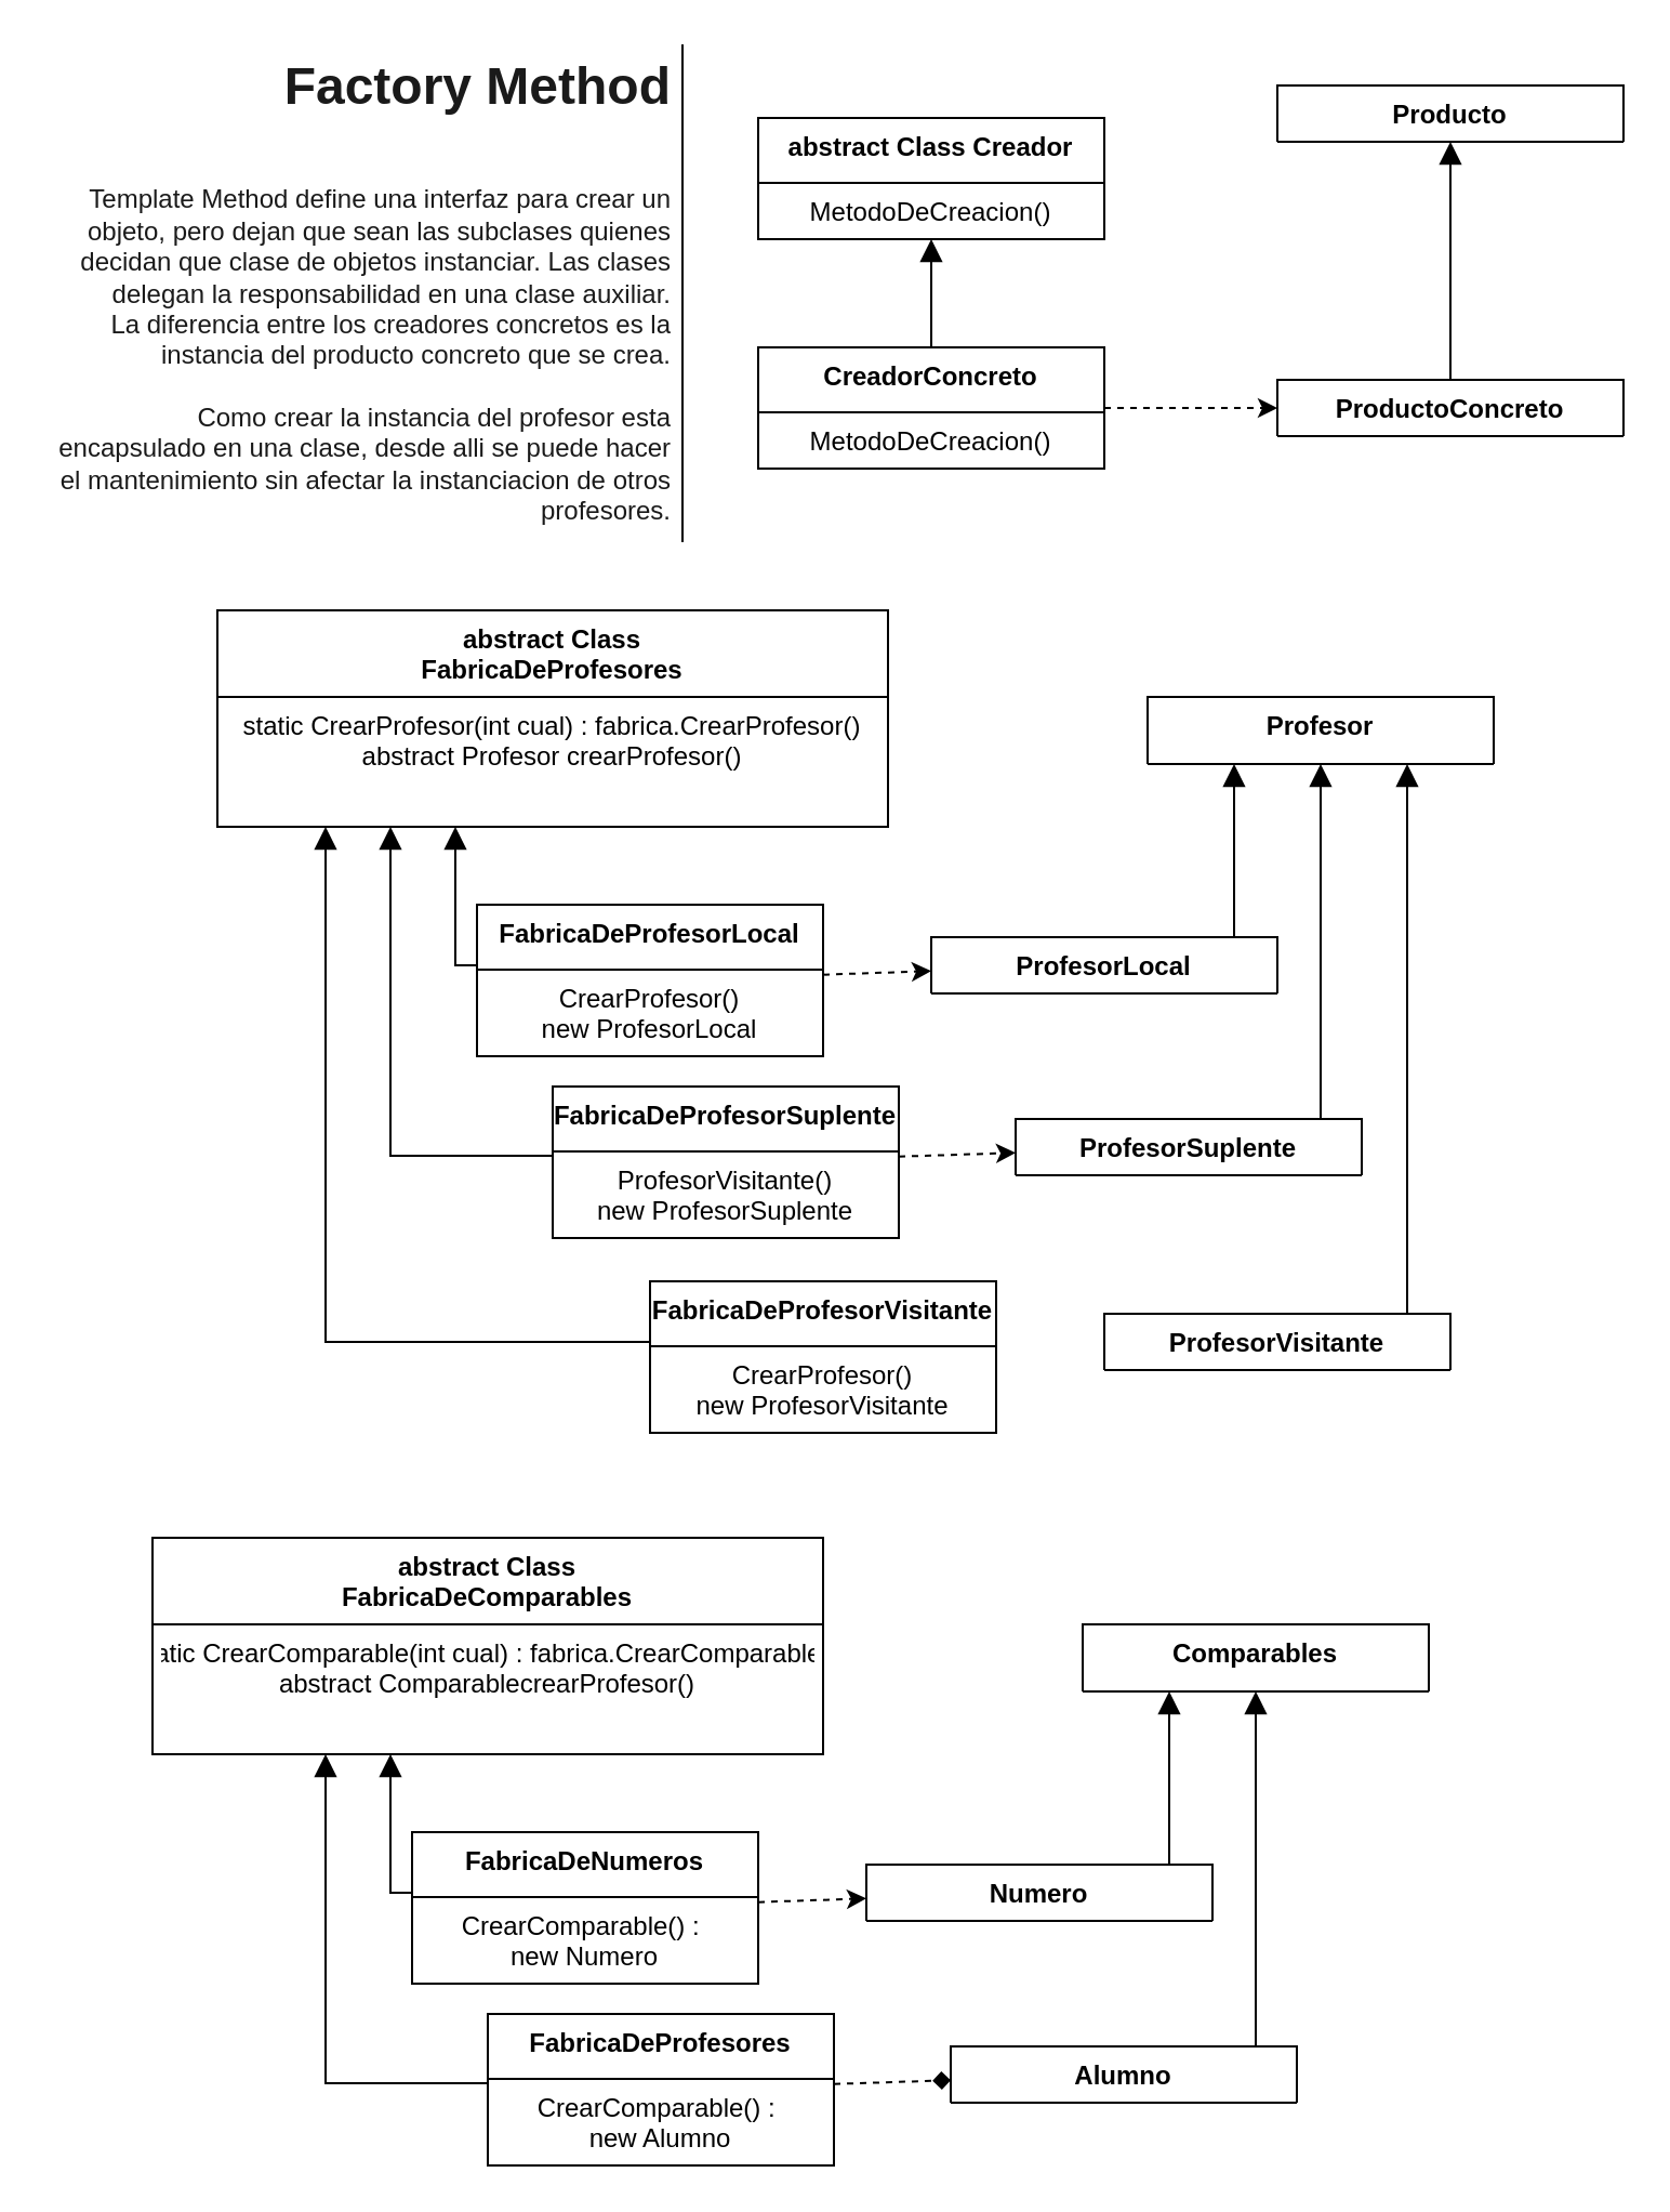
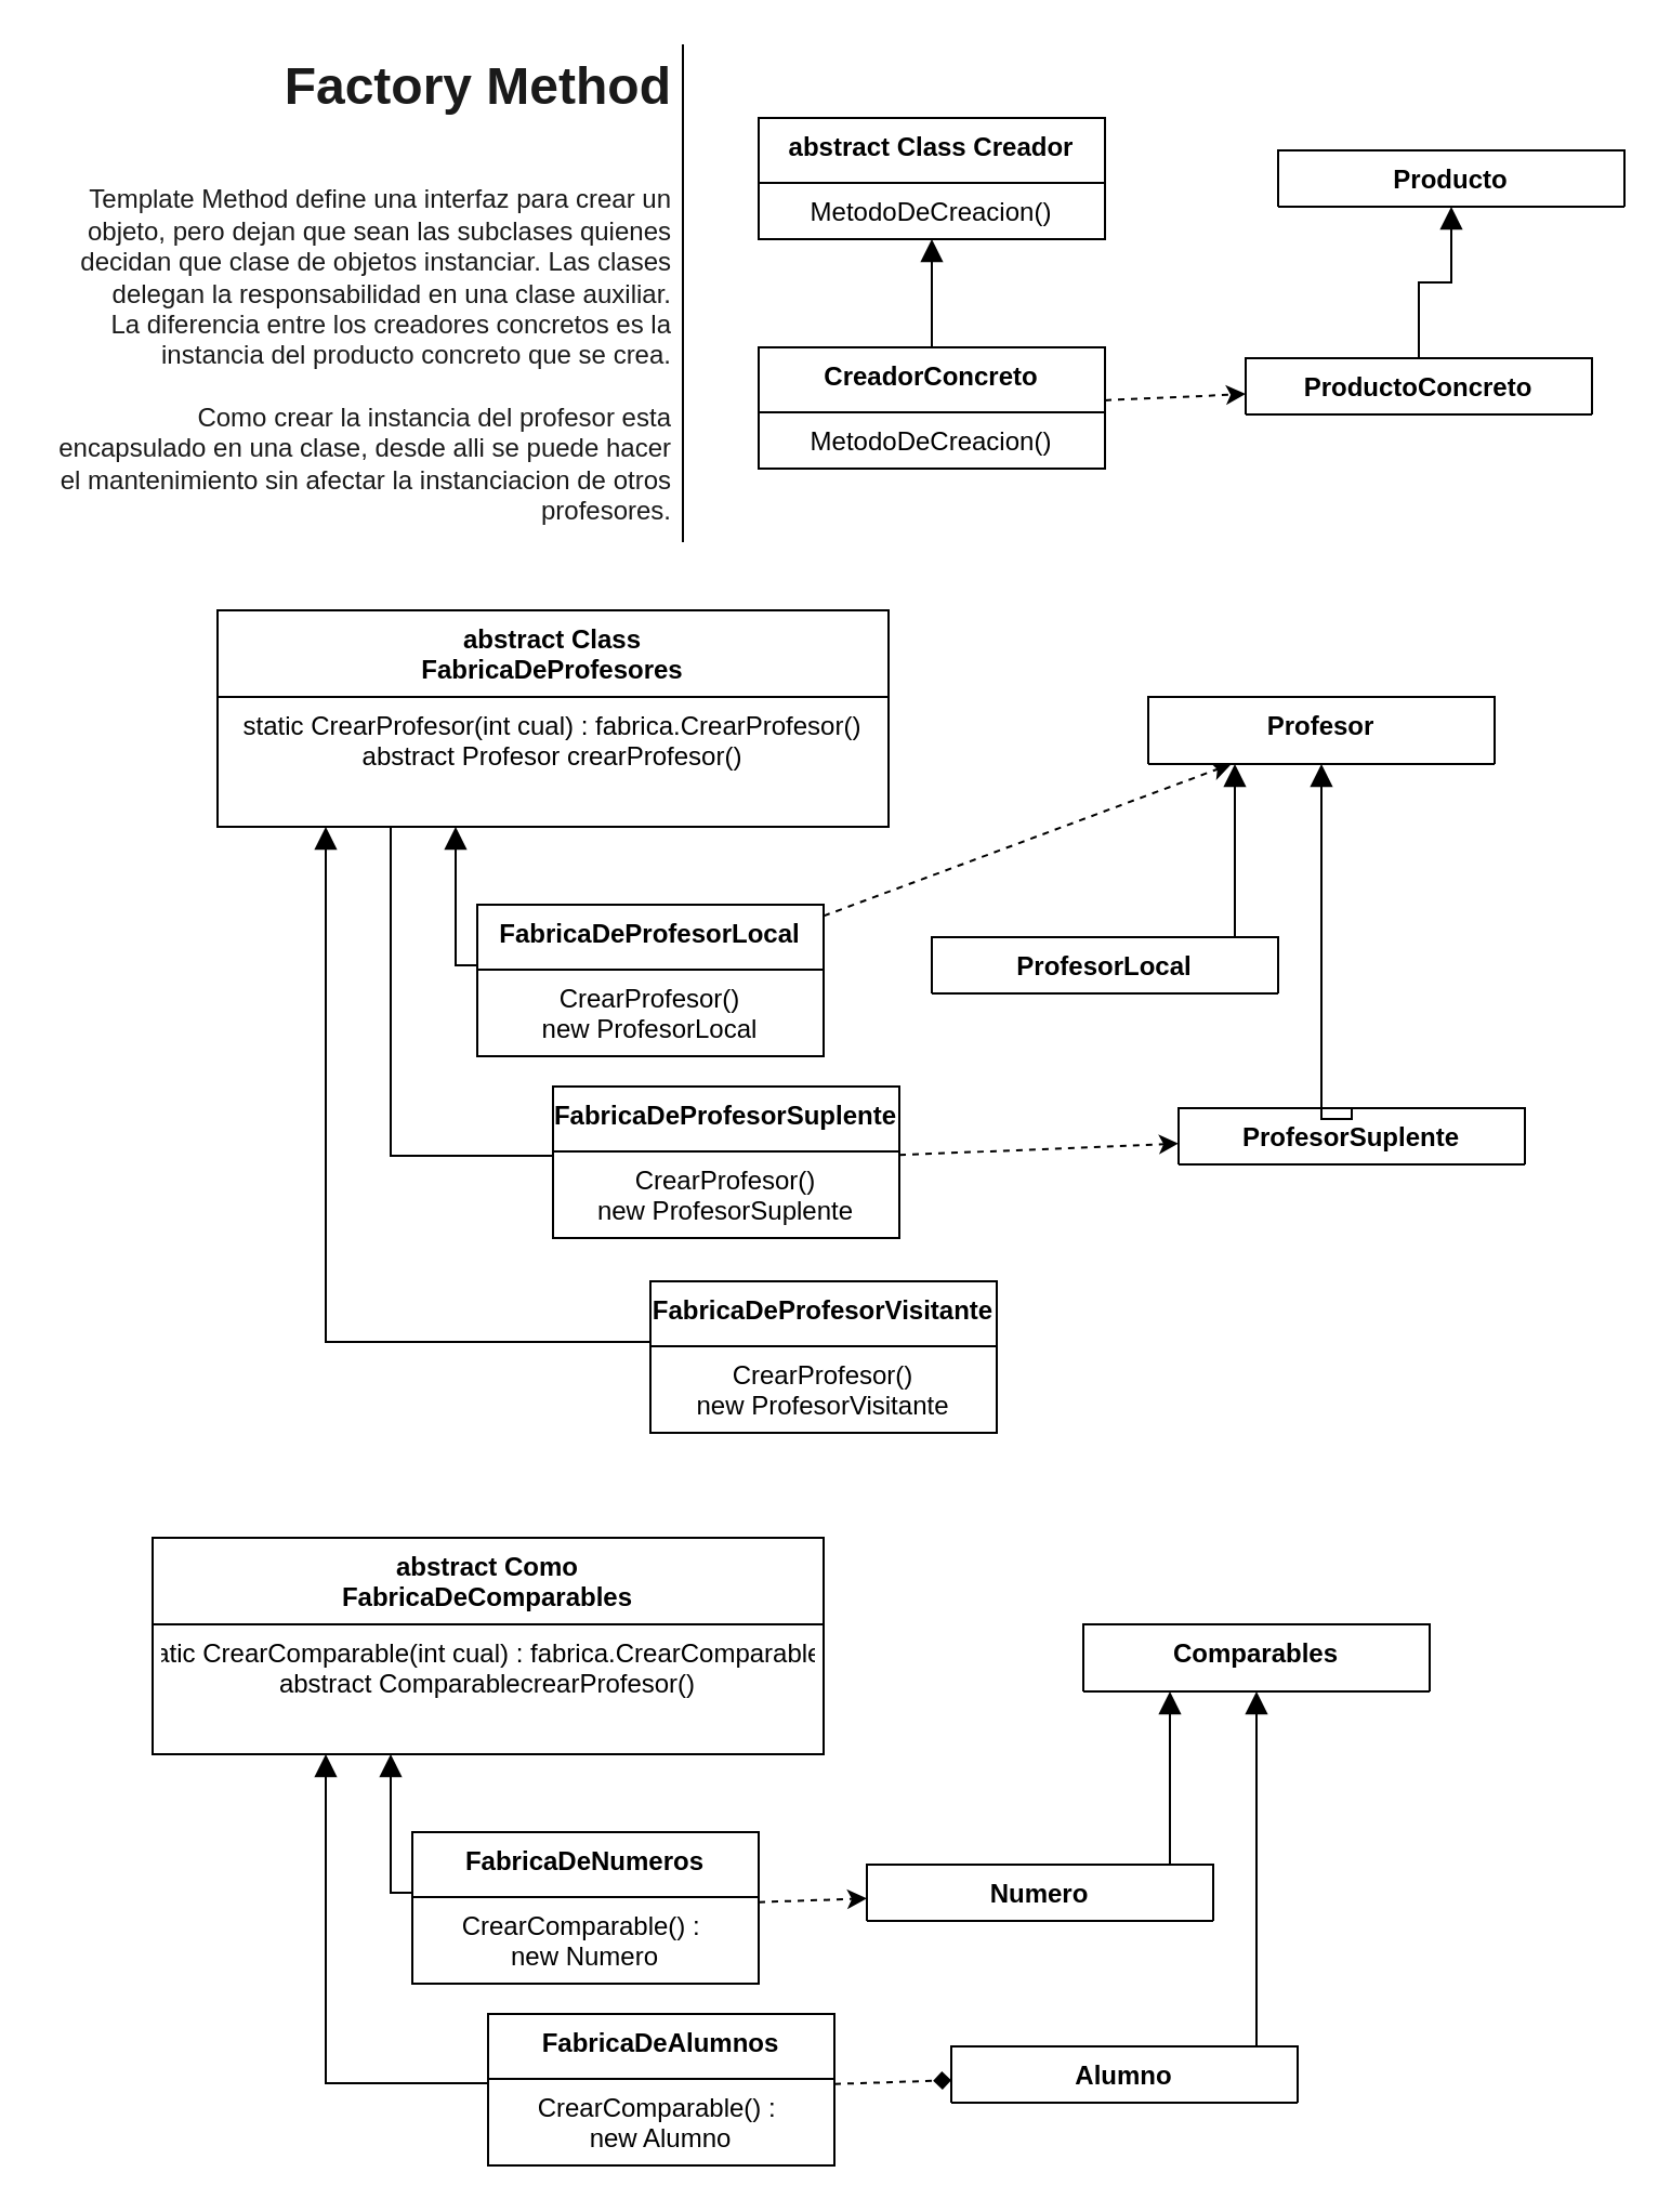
- <mxCell id="11" value="Producto" style="swimlane;fontStyle=1;align=center;verticalAlign=top;childLayout=stackLayout;horizontal=1;startSize=46;horizontalStack=0;resizeParent=1;resizeParentMax=0;resizeLast=0;collapsible=1;marginBottom=0;" parent="1" vertex="1"><mxGeometry x="590" y="39" width="160" height="26" as="geometry" /></mxCell>
+ <mxCell id="11" value="Producto" style="swimlane;fontStyle=1;align=center;verticalAlign=top;childLayout=stackLayout;horizontal=1;startSize=46;horizontalStack=0;resizeParent=1;resizeParentMax=0;resizeLast=0;collapsible=1;marginBottom=0;" parent="1" vertex="1"><mxGeometry x="590" y="69" width="160" height="26" as="geometry" /></mxCell>
- <mxCell id="5" value="ProductoConcreto" style="swimlane;fontStyle=1;align=center;verticalAlign=top;childLayout=stackLayout;horizontal=1;startSize=46;horizontalStack=0;resizeParent=1;resizeParentMax=0;resizeLast=0;collapsible=1;marginBottom=0;" parent="1" vertex="1"><mxGeometry x="590" y="175" width="160" height="26" as="geometry" /></mxCell>
+ <mxCell id="5" value="ProductoConcreto" style="swimlane;fontStyle=1;align=center;verticalAlign=top;childLayout=stackLayout;horizontal=1;startSize=46;horizontalStack=0;resizeParent=1;resizeParentMax=0;resizeLast=0;collapsible=1;marginBottom=0;" parent="1" vertex="1"><mxGeometry x="575" y="165" width="160" height="26" as="geometry" /></mxCell>
- <mxCell id="24" value="" style="endArrow=block;html=1;endFill=1;endSize=8;edgeStyle=orthogonalEdgeStyle;rounded=0;" parent="1" source="22" target="13" edge="1"><mxGeometry width="50" height="50" relative="1" as="geometry"><mxPoint x="227.5" y="460.5" as="sourcePoint" /><mxPoint x="277.5" y="410.5" as="targetPoint" /><Array as="points"><mxPoint x="180" y="533.5" /></Array></mxGeometry></mxCell>
+ <mxCell id="24" value="" style="endArrow=none;html=1;endFill=1;endSize=8;edgeStyle=orthogonalEdgeStyle;rounded=0;" parent="1" source="22" target="13" edge="1"><mxGeometry width="50" height="50" relative="1" as="geometry"><mxPoint x="227.5" y="460.5" as="sourcePoint" /><mxPoint x="277.5" y="410.5" as="targetPoint" /><Array as="points"><mxPoint x="180" y="533.5" /></Array></mxGeometry></mxCell>
- <mxCell id="19" value="" style="endArrow=classic;html=1;dashed=1;" parent="1" source="25" target="15" edge="1"><mxGeometry width="50" height="50" relative="1" as="geometry"><mxPoint x="352.5" y="393.5" as="sourcePoint" /><mxPoint x="402.5" y="343.5" as="targetPoint" /></mxGeometry></mxCell>
+ <mxCell id="19" value="" style="endArrow=classic;html=1;dashed=1;" parent="1" source="25" target="20" edge="1"><mxGeometry width="50" height="50" relative="1" as="geometry"><mxPoint x="352.5" y="393.5" as="sourcePoint" /><mxPoint x="402.5" y="343.5" as="targetPoint" /></mxGeometry></mxCell>
- <mxCell id="32" value="" style="endArrow=block;html=1;endFill=1;endSize=8;edgeStyle=orthogonalEdgeStyle;rounded=0;exitX=0.5;exitY=0;exitDx=0;exitDy=0;" parent="1" source="29" target="20" edge="1"><mxGeometry width="50" height="50" relative="1" as="geometry"><mxPoint x="227.5" y="460.5" as="sourcePoint" /><mxPoint x="780" y="481.5" as="targetPoint" /><Array as="points"><mxPoint x="650" y="606.5" /></Array></mxGeometry></mxCell>
- <mxCell id="28" value="ProfesorSuplente" style="swimlane;fontStyle=1;align=center;verticalAlign=top;childLayout=stackLayout;horizontal=1;startSize=46;horizontalStack=0;resizeParent=1;resizeParentMax=0;resizeLast=0;collapsible=1;marginBottom=0;" parent="1" vertex="1"><mxGeometry x="469" y="516.5" width="160" height="26" as="geometry" /></mxCell>
+ <mxCell id="28" value="ProfesorSuplente" style="swimlane;fontStyle=1;align=center;verticalAlign=top;childLayout=stackLayout;horizontal=1;startSize=46;horizontalStack=0;resizeParent=1;resizeParentMax=0;resizeLast=0;collapsible=1;marginBottom=0;" parent="1" vertex="1"><mxGeometry x="544" y="511.5" width="160" height="26" as="geometry" /></mxCell>
- <mxCell id="23" value="ProfesorVisitante()&#10;new ProfesorSuplente" style="text;strokeColor=none;fillColor=none;align=center;verticalAlign=top;spacingLeft=4;spacingRight=4;overflow=hidden;rotatable=0;points=[[0,0.5],[1,0.5]];portConstraint=eastwest;" parent="22" vertex="1"><mxGeometry y="30" width="160" height="40" as="geometry" /></mxCell>
+ <mxCell id="23" value="CrearProfesor()&#10;new ProfesorSuplente" style="text;strokeColor=none;fillColor=none;align=center;verticalAlign=top;spacingLeft=4;spacingRight=4;overflow=hidden;rotatable=0;points=[[0,0.5],[1,0.5]];portConstraint=eastwest;" parent="22" vertex="1"><mxGeometry y="30" width="160" height="40" as="geometry" /></mxCell>
- <mxCell id="29" value="ProfesorVisitante" style="swimlane;fontStyle=1;align=center;verticalAlign=top;childLayout=stackLayout;horizontal=1;startSize=46;horizontalStack=0;resizeParent=1;resizeParentMax=0;resizeLast=0;collapsible=1;marginBottom=0;" parent="1" vertex="1"><mxGeometry x="510" y="606.5" width="160" height="26" as="geometry" /></mxCell>
- <mxCell id="33" value="abstract Class &#10;FabricaDeComparables" style="swimlane;fontStyle=1;align=center;verticalAlign=top;childLayout=stackLayout;horizontal=1;startSize=40;horizontalStack=0;resizeParent=1;resizeParentMax=0;resizeLast=0;collapsible=1;marginBottom=0;" parent="1" vertex="1"><mxGeometry x="70" y="710" width="310" height="100" as="geometry" /></mxCell>
+ <mxCell id="33" value="abstract Como &#10;FabricaDeComparables" style="swimlane;fontStyle=1;align=center;verticalAlign=top;childLayout=stackLayout;horizontal=1;startSize=40;horizontalStack=0;resizeParent=1;resizeParentMax=0;resizeLast=0;collapsible=1;marginBottom=0;" parent="1" vertex="1"><mxGeometry x="70" y="710" width="310" height="100" as="geometry" /></mxCell>
- <mxCell id="39" value="FabricaDeProfesores" style="swimlane;fontStyle=1;align=center;verticalAlign=top;childLayout=stackLayout;horizontal=1;startSize=30;horizontalStack=0;resizeParent=1;resizeParentMax=0;resizeLast=0;collapsible=1;marginBottom=0;" parent="1" vertex="1"><mxGeometry x="225" y="930" width="160" height="70" as="geometry" /></mxCell>
+ <mxCell id="39" value="FabricaDeAlumnos" style="swimlane;fontStyle=1;align=center;verticalAlign=top;childLayout=stackLayout;horizontal=1;startSize=30;horizontalStack=0;resizeParent=1;resizeParentMax=0;resizeLast=0;collapsible=1;marginBottom=0;" parent="1" vertex="1"><mxGeometry x="225" y="930" width="160" height="70" as="geometry" /></mxCell>
